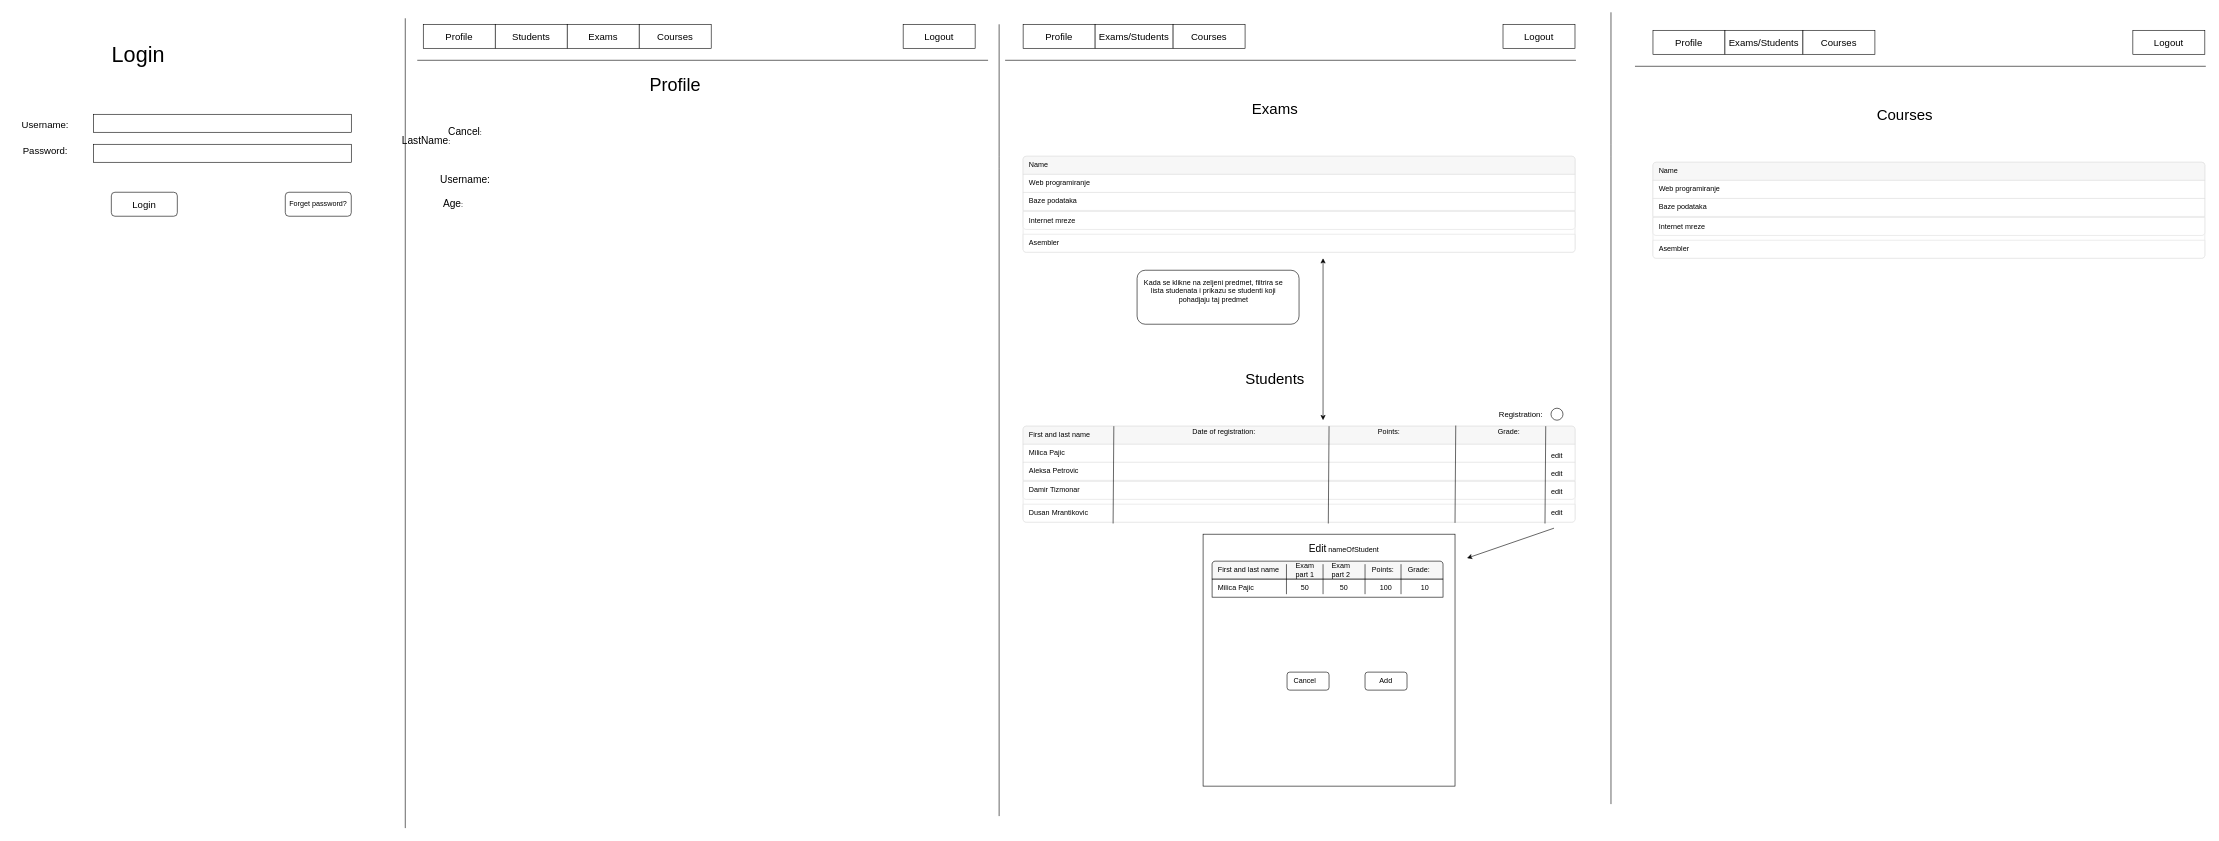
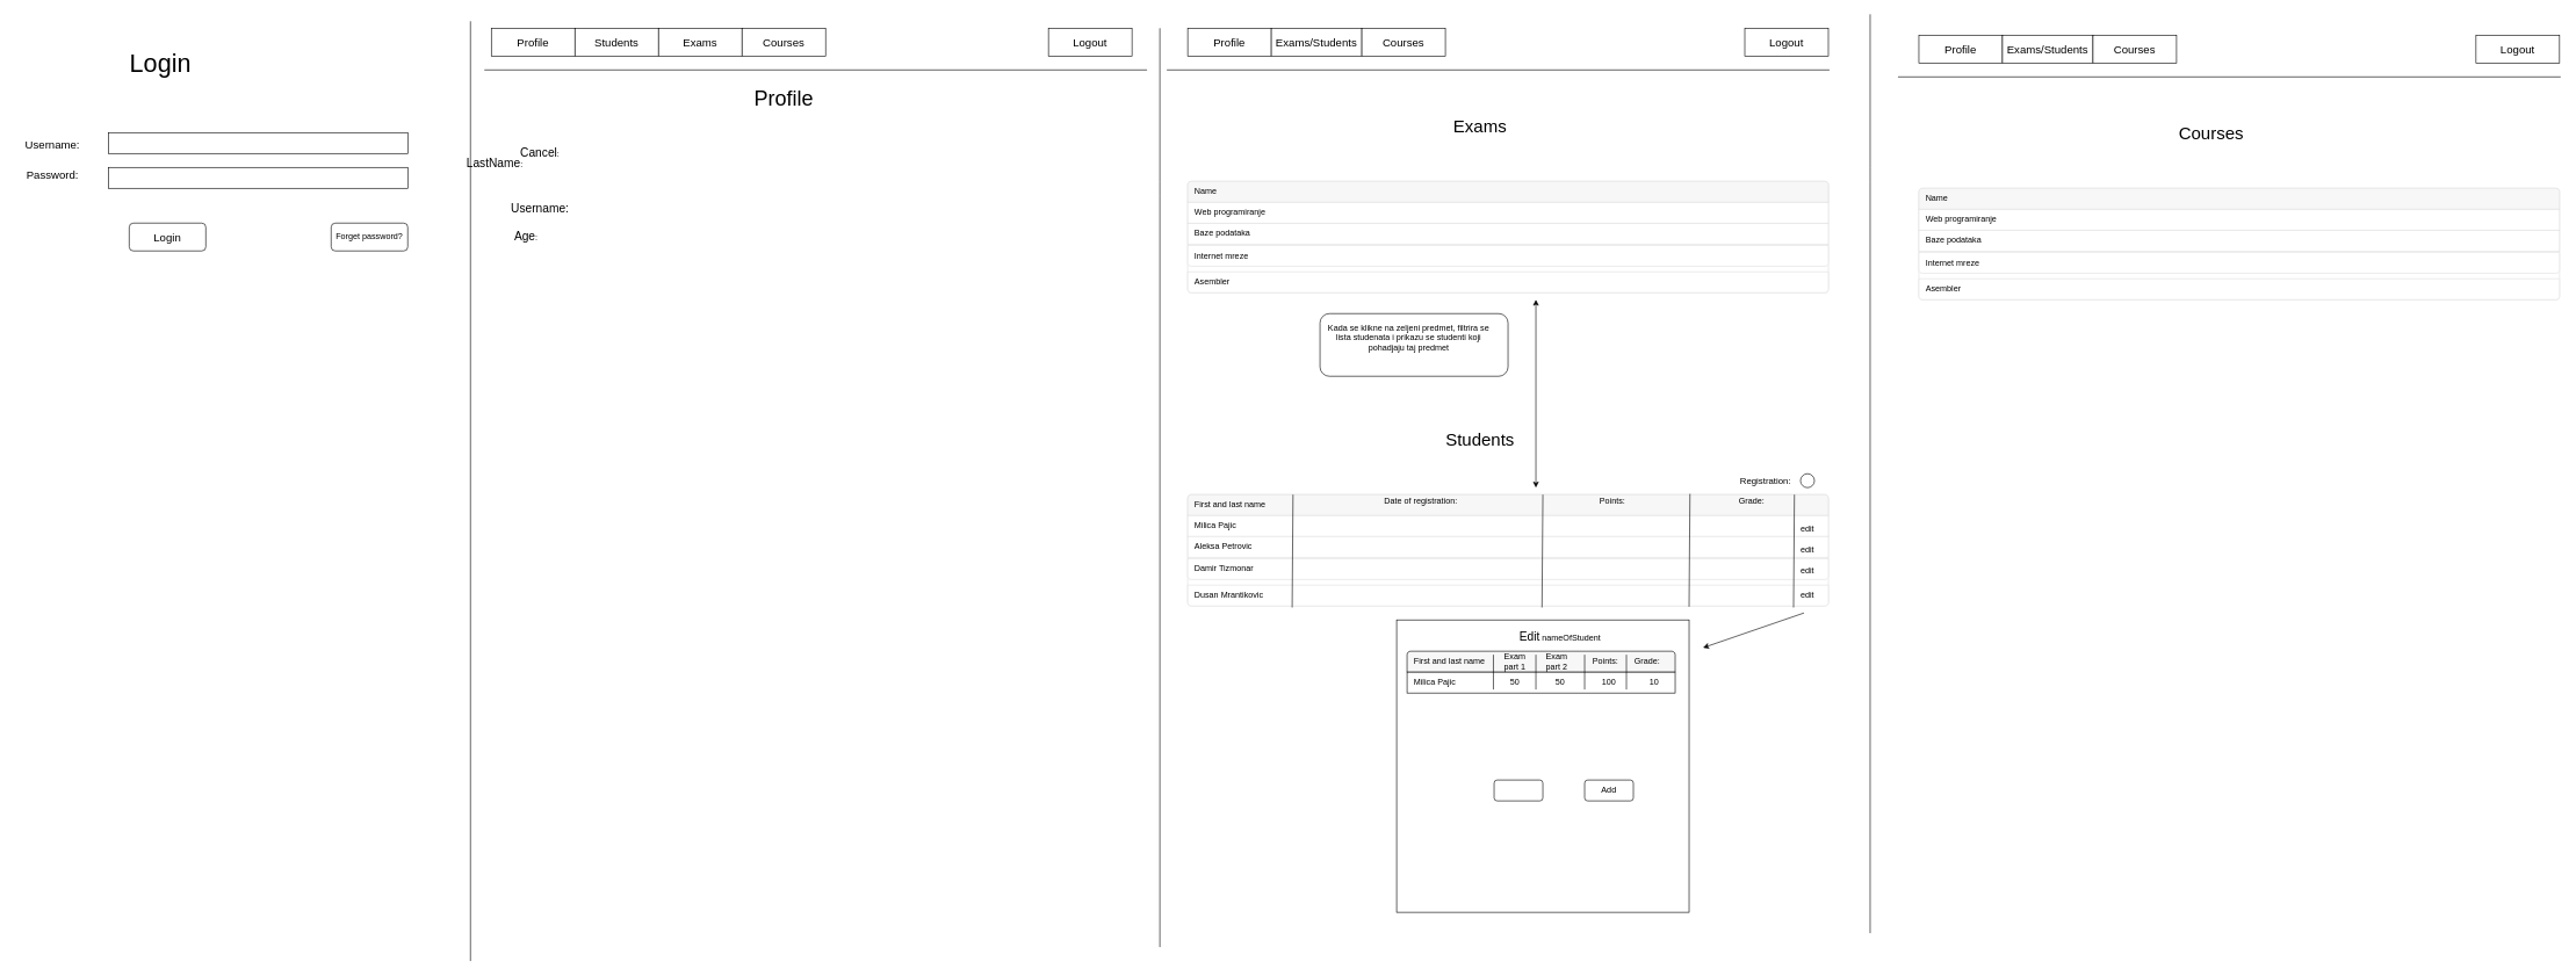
- <mxCell id="80" value="Cancel" style="text;html=1;strokeColor=none;fillColor=none;align=center;verticalAlign=middle;whiteSpace=wrap;rounded=0;" vertex="1" parent="1"><mxGeometry x="2155" y="1125" width="40" height="20" as="geometry" /></mxCell>
